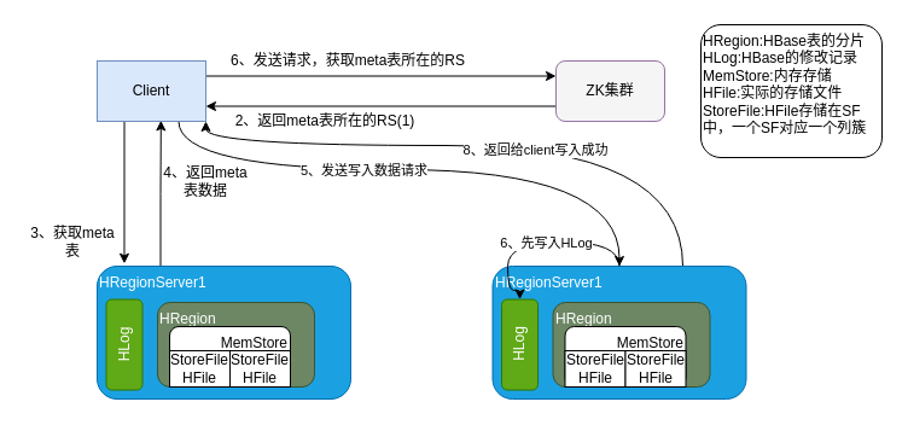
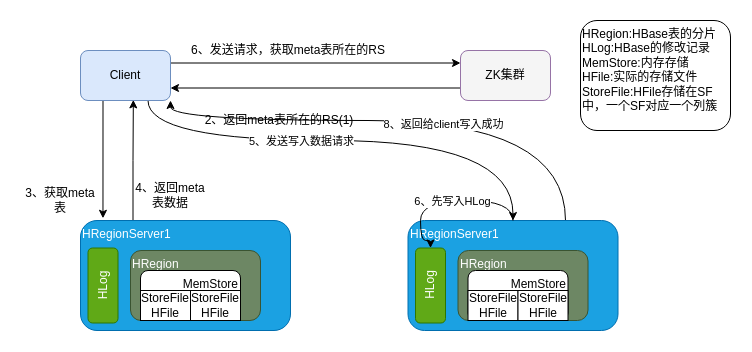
- <mxCell id="6" value="Client" style="whiteSpace=wrap;html=1;fillColor=#dae8fc;strokeColor=#6c8ebf;rounded=0;" vertex="1" parent="1"><mxGeometry x="80" y="50" width="90" height="50" as="geometry" /></mxCell>
+ <mxCell id="6" value="Client" style="rounded=1;whiteSpace=wrap;html=1;fillColor=#dae8fc;strokeColor=#6c8ebf;" vertex="1" parent="1"><mxGeometry x="80" y="50" width="90" height="50" as="geometry" /></mxCell>
- <mxCell id="25" value="2、返回meta表所在的RS(1)" style="text;html=1;strokeColor=none;fillColor=none;align=center;verticalAlign=middle;whiteSpace=wrap;rounded=0;" vertex="1" parent="1"><mxGeometry x="182.5" y="90" width="172" height="20" as="geometry" /></mxCell>
+ <mxCell id="25" value="2、返回meta表所在的RS(1)" style="text;html=1;strokeColor=none;fillColor=none;align=center;verticalAlign=middle;whiteSpace=wrap;rounded=0;" vertex="1" parent="1"><mxGeometry x="192.5" y="110" width="172" height="20" as="geometry" /></mxCell>
- <mxCell id="28" value="4、返回meta表数据" style="text;html=1;strokeColor=none;fillColor=none;align=center;verticalAlign=middle;whiteSpace=wrap;rounded=0;" vertex="1" parent="1"><mxGeometry x="130" y="140" width="80" height="20" as="geometry" /></mxCell>
+ <mxCell id="28" value="4、返回meta表数据" style="text;html=1;strokeColor=none;fillColor=none;align=center;verticalAlign=middle;whiteSpace=wrap;rounded=0;" vertex="1" parent="1"><mxGeometry x="130" y="185" width="80" height="20" as="geometry" /></mxCell>
